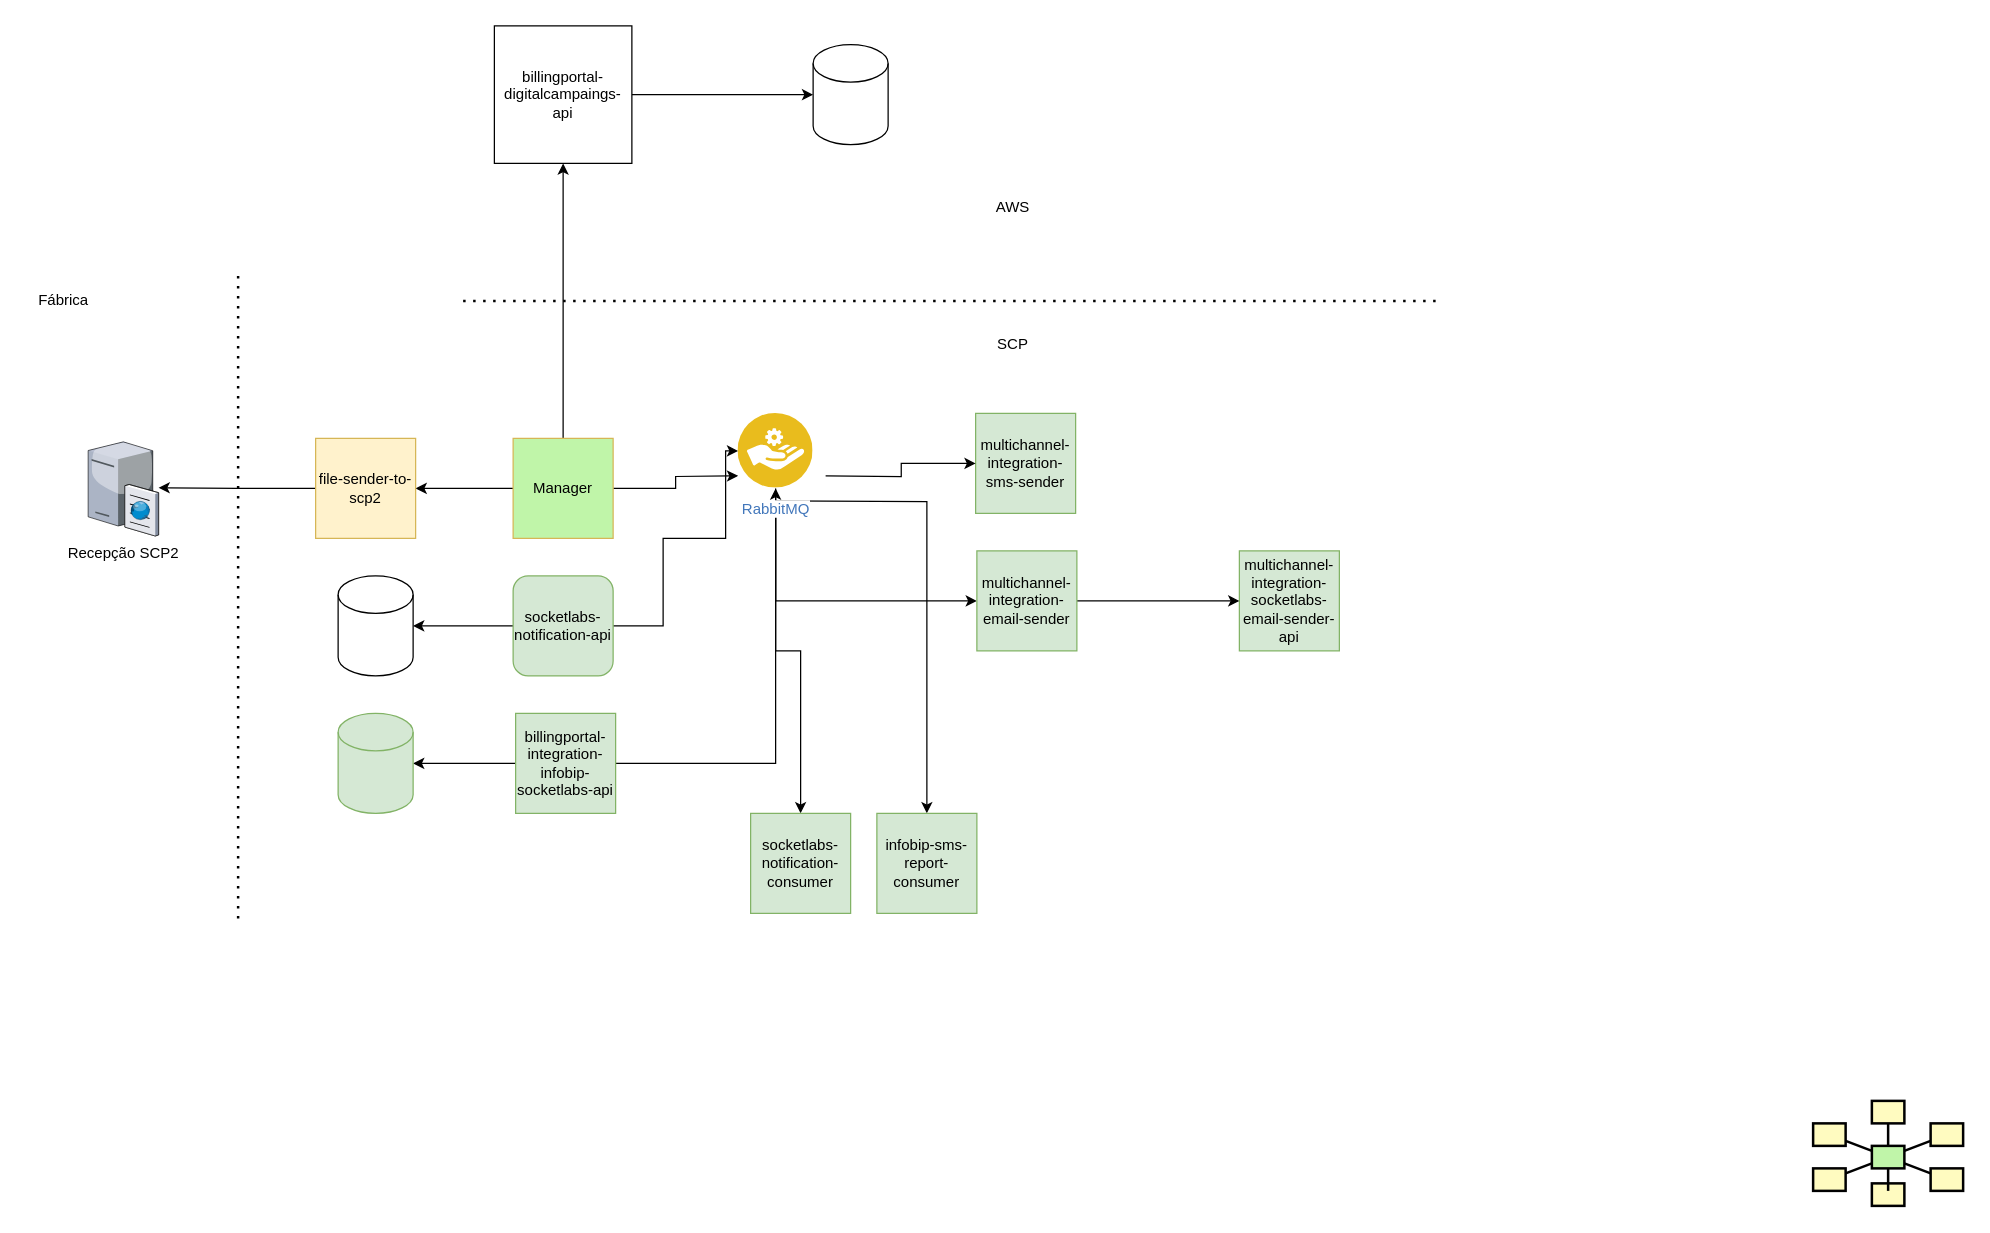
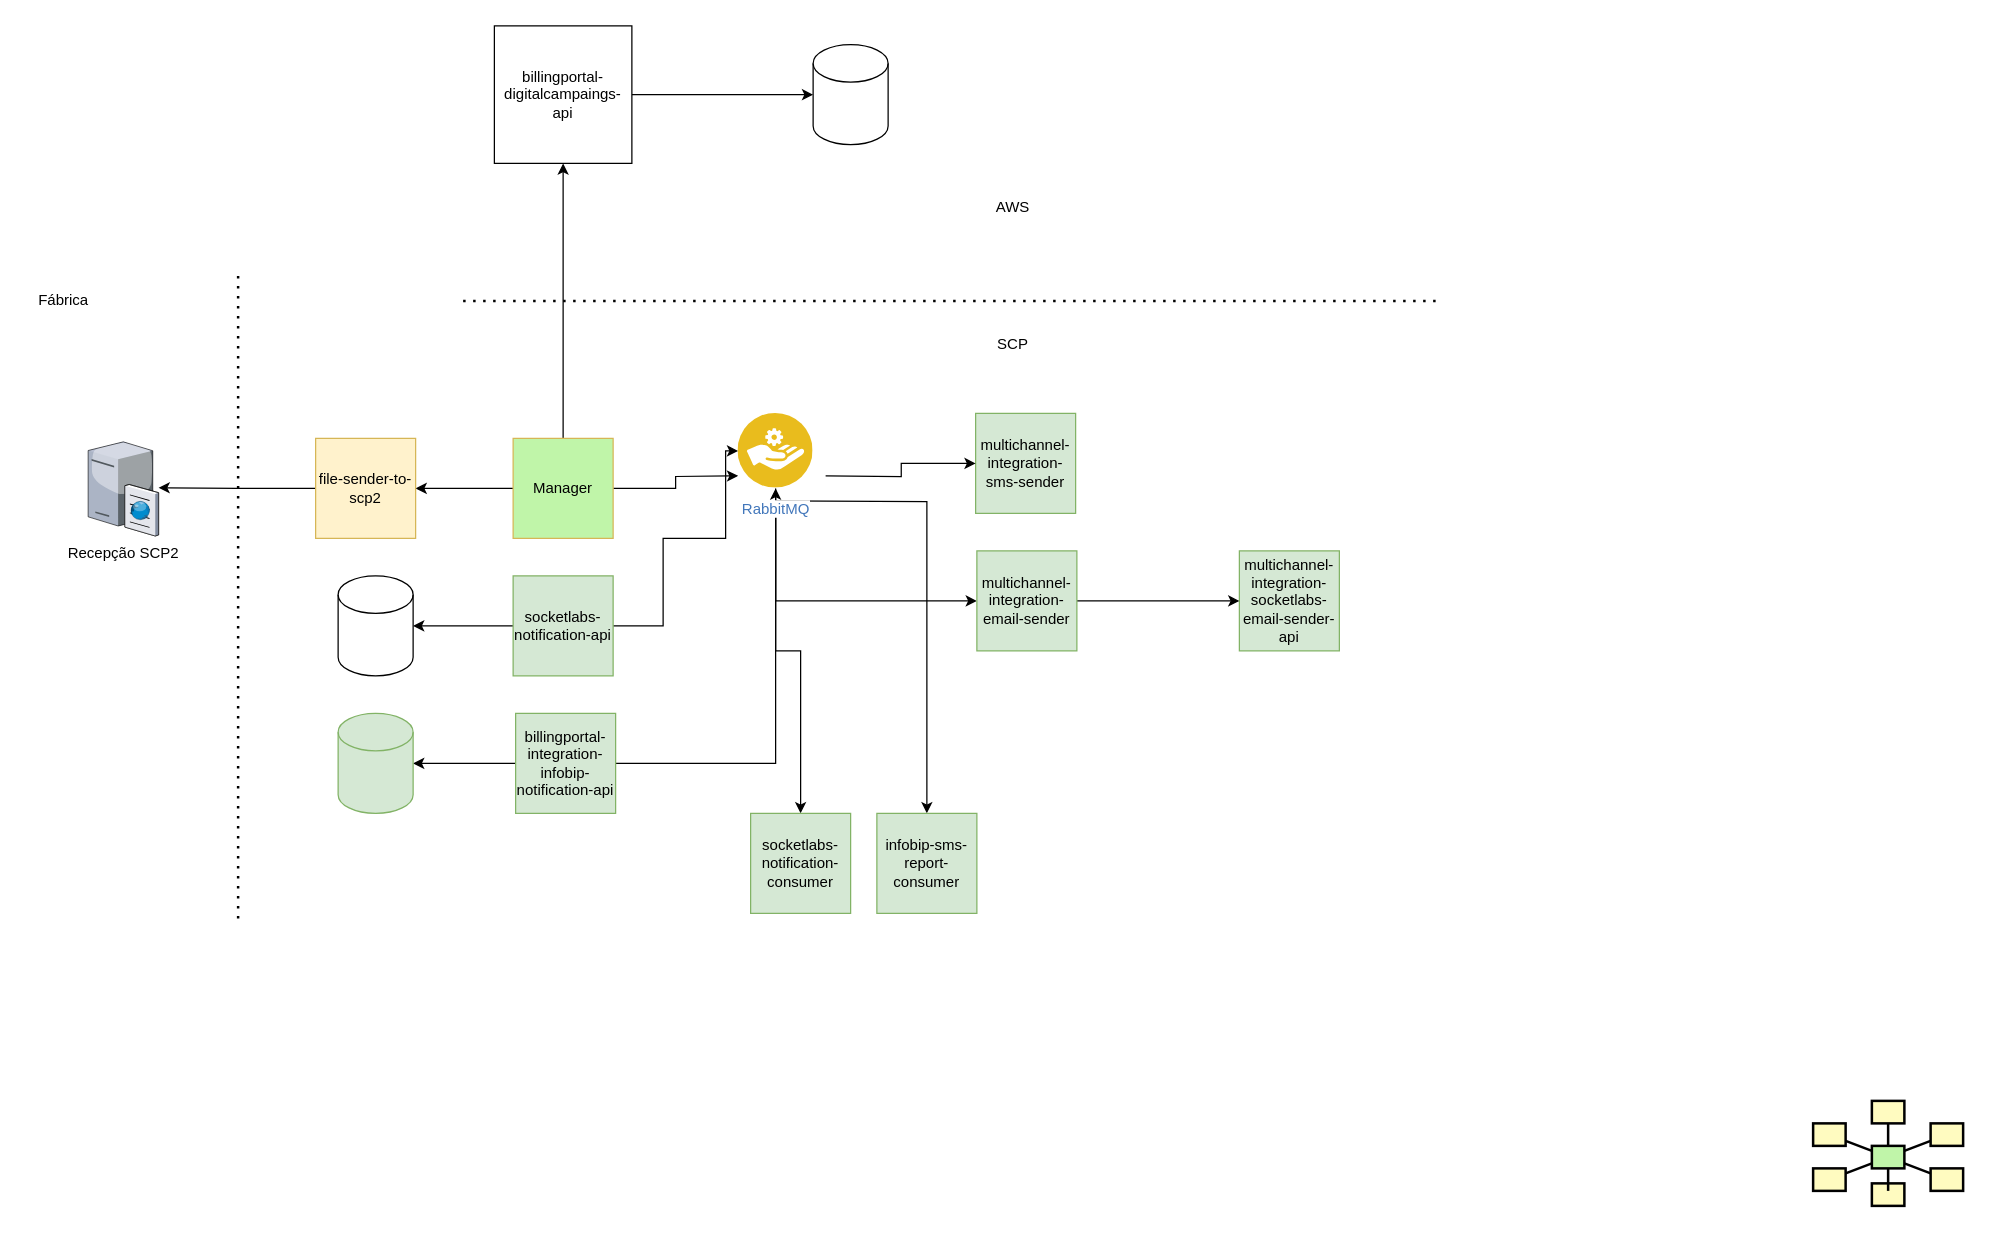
- <mxCell id="21" value="socketlabs-notification-api" style="whiteSpace=wrap;html=1;aspect=fixed;fillColor=#d5e8d4;strokeColor=#82b366;rounded=1;" parent="1" vertex="1"><mxGeometry x="410" y="460" width="80" height="80" as="geometry" /></mxCell>
+ <mxCell id="21" value="socketlabs-notification-api" style="whiteSpace=wrap;html=1;aspect=fixed;fillColor=#d5e8d4;strokeColor=#82b366;" parent="1" vertex="1"><mxGeometry x="410" y="460" width="80" height="80" as="geometry" /></mxCell>
- <mxCell id="24" value="billingportal-integration-infobip-socketlabs-api" style="whiteSpace=wrap;html=1;aspect=fixed;fillColor=#d5e8d4;strokeColor=#82b366;" parent="1" vertex="1"><mxGeometry x="412" y="570" width="80" height="80" as="geometry" /></mxCell>
+ <mxCell id="24" value="billingportal-integration-infobip-notification-api" style="whiteSpace=wrap;html=1;aspect=fixed;fillColor=#d5e8d4;strokeColor=#82b366;" parent="1" vertex="1"><mxGeometry x="412" y="570" width="80" height="80" as="geometry" /></mxCell>
